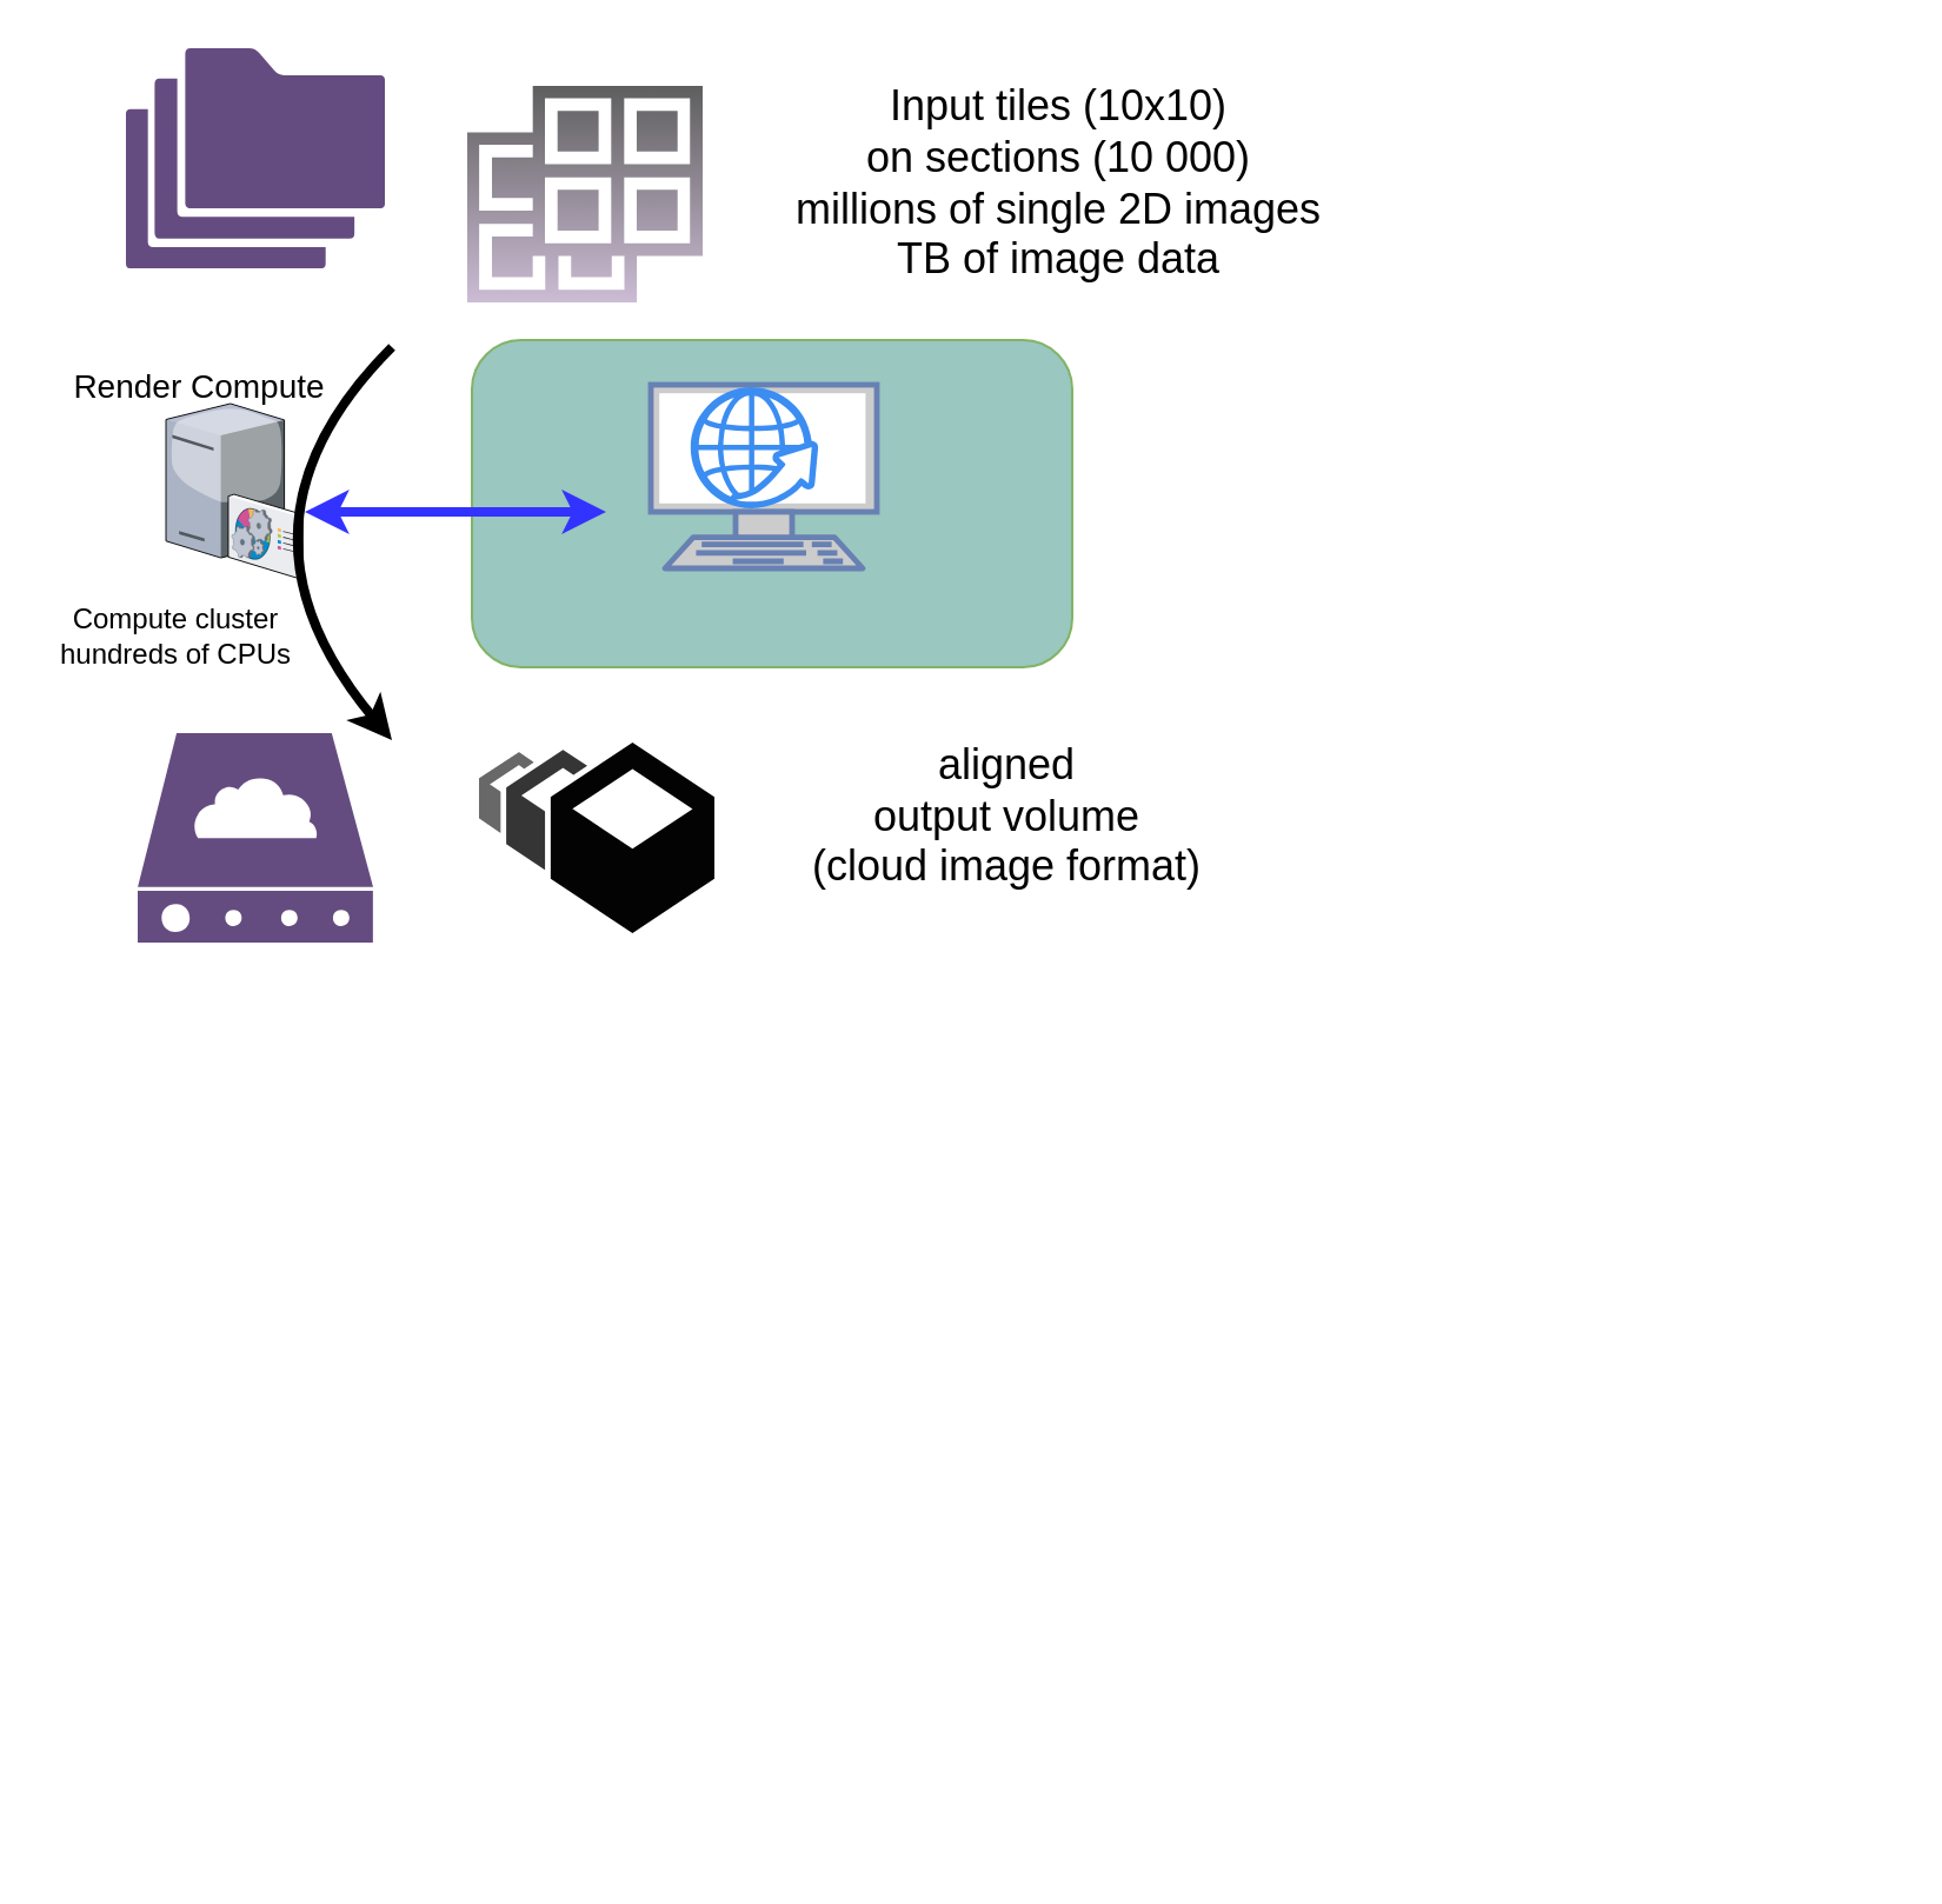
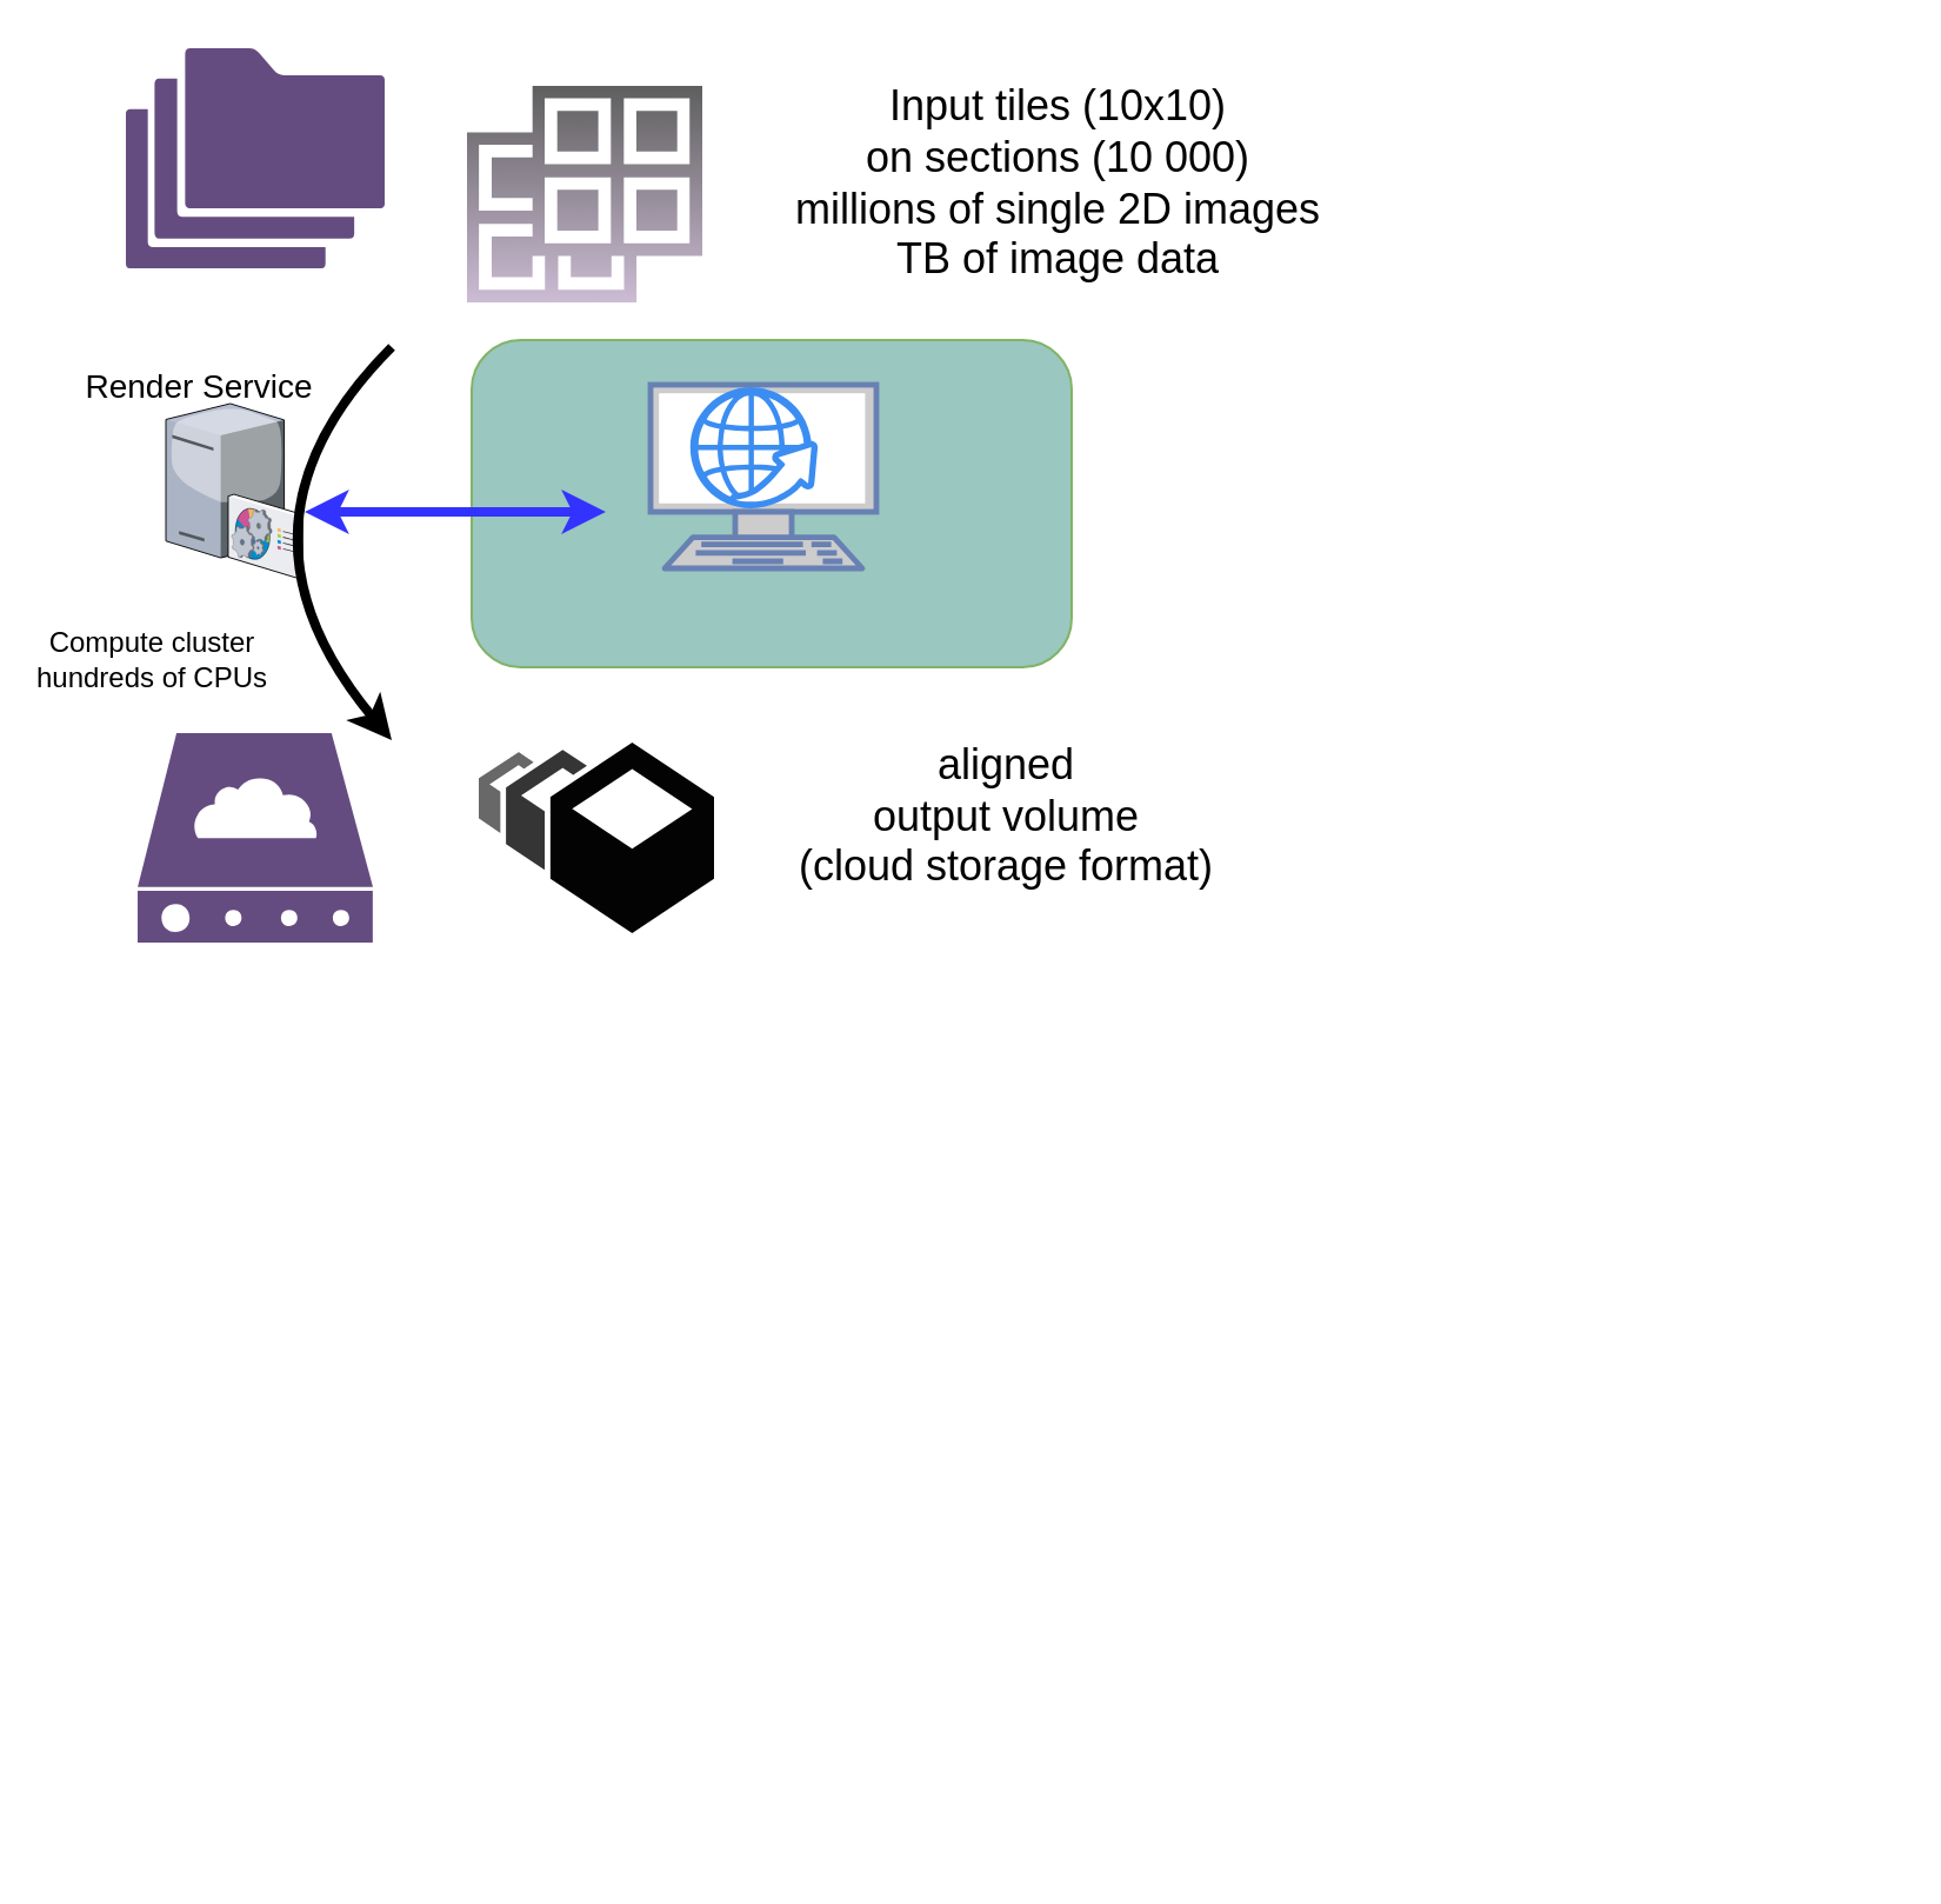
- <mxCell id="17" value="&lt;font style=&quot;font-size: 14px&quot;&gt;Render Compute&lt;/font&gt;" style="text;html=1;align=center;verticalAlign=middle;resizable=0;points=[];autosize=1;" vertex="1" parent="1"><mxGeometry x="30" y="154" width="107" height="19" as="geometry" /></mxCell>
+ <mxCell id="17" value="&lt;font style=&quot;font-size: 14px&quot;&gt;Render Service&lt;/font&gt;" style="text;html=1;align=center;verticalAlign=middle;resizable=0;points=[];autosize=1;" vertex="1" parent="1"><mxGeometry x="30" y="154" width="107" height="19" as="geometry" /></mxCell>
- <mxCell id="19" value="Compute cluster&lt;br&gt;hundreds of CPUs" style="text;html=1;align=center;verticalAlign=middle;resizable=0;points=[];autosize=1;" vertex="1" parent="1"><mxGeometry x="20.2" y="254" width="108" height="32" as="geometry" /></mxCell>
+ <mxCell id="19" value="Compute cluster&lt;br&gt;hundreds of CPUs" style="text;html=1;align=center;verticalAlign=middle;resizable=0;points=[];autosize=1;" vertex="1" parent="1"><mxGeometry x="10.2" y="264" width="108" height="32" as="geometry" /></mxCell>
- <mxCell id="8" value="&lt;div&gt;aligned&lt;/div&gt;&lt;div&gt;output volume&lt;/div&gt;&lt;div&gt;(cloud image format)&lt;/div&gt;" style="text;html=1;align=center;verticalAlign=middle;resizable=0;points=[];autosize=1;fontSize=18;fontColor=#000000;" parent="1" vertex="1"><mxGeometry x="334" y="312" width="186" height="70" as="geometry" /></mxCell>
+ <mxCell id="8" value="&lt;div&gt;aligned&lt;/div&gt;&lt;div&gt;output volume&lt;/div&gt;&lt;div&gt;(cloud storage format)&lt;/div&gt;" style="text;html=1;align=center;verticalAlign=middle;resizable=0;points=[];autosize=1;fontSize=18;fontColor=#000000;" parent="1" vertex="1"><mxGeometry x="334" y="312" width="186" height="70" as="geometry" /></mxCell>
